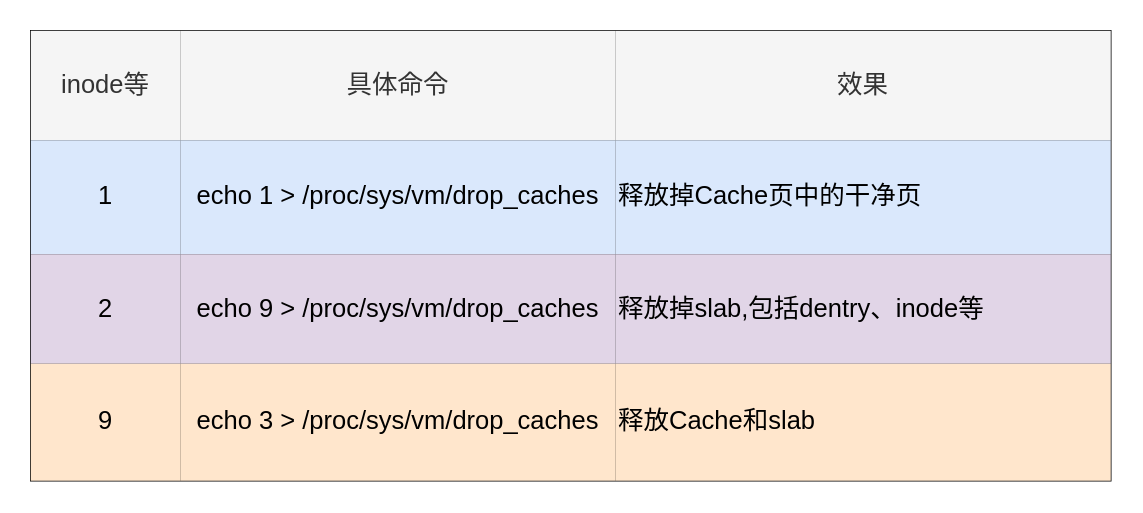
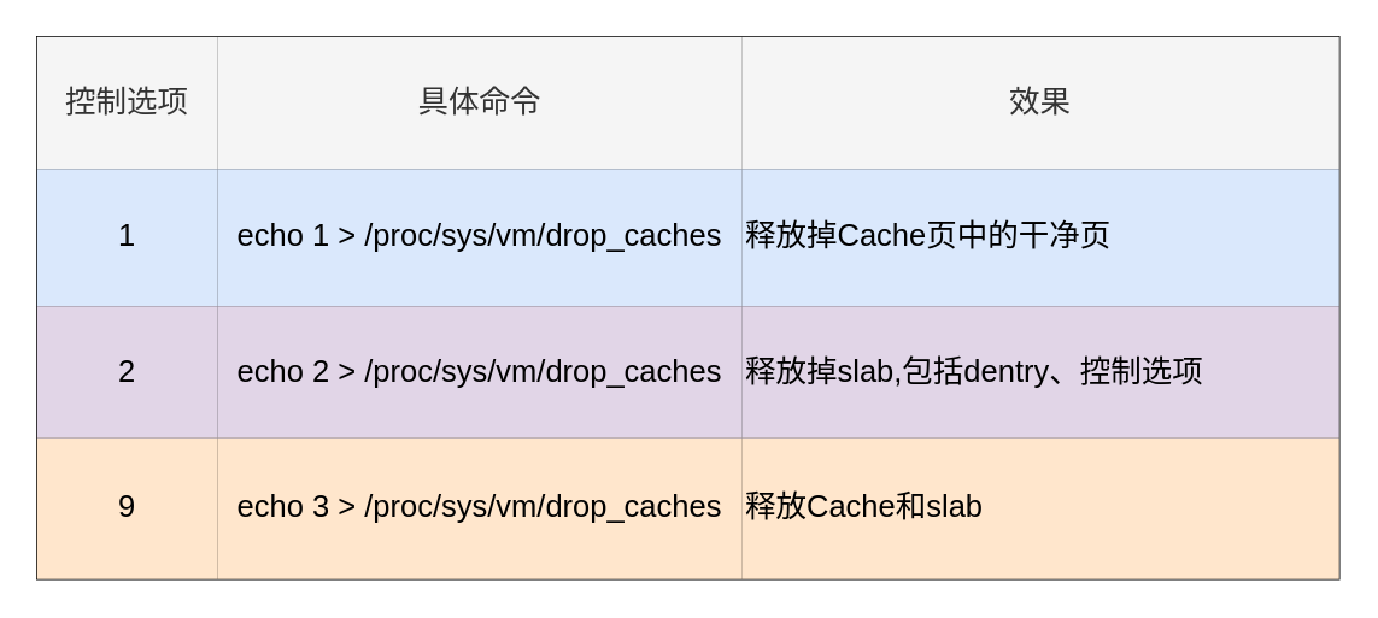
- <mxCell id="4" value="inode等" style="shape=partialRectangle;html=1;whiteSpace=wrap;connectable=0;strokeColor=#666666;overflow=hidden;fillColor=#f5f5f5;top=0;left=0;bottom=0;right=0;pointerEvents=1;fontSize=17;fontColor=#333333;" vertex="1" parent="3"><mxGeometry width="100" height="73" as="geometry"><mxRectangle width="100" height="73" as="alternateBounds" /></mxGeometry></mxCell>
+ <mxCell id="4" value="控制选项" style="shape=partialRectangle;html=1;whiteSpace=wrap;connectable=0;strokeColor=#666666;overflow=hidden;fillColor=#f5f5f5;top=0;left=0;bottom=0;right=0;pointerEvents=1;fontSize=17;fontColor=#333333;" vertex="1" parent="3"><mxGeometry width="100" height="73" as="geometry"><mxRectangle width="100" height="73" as="alternateBounds" /></mxGeometry></mxCell>
- <mxCell id="13" value="echo 9 &amp;gt; /proc/sys/vm/drop_caches" style="shape=partialRectangle;html=1;whiteSpace=wrap;connectable=0;strokeColor=#9673a6;overflow=hidden;fillColor=#e1d5e7;top=0;left=0;bottom=0;right=0;pointerEvents=1;fontSize=17;" vertex="1" parent="11"><mxGeometry x="100" width="290" height="73" as="geometry"><mxRectangle width="290" height="73" as="alternateBounds" /></mxGeometry></mxCell>
+ <mxCell id="13" value="echo 2 &amp;gt; /proc/sys/vm/drop_caches" style="shape=partialRectangle;html=1;whiteSpace=wrap;connectable=0;strokeColor=#9673a6;overflow=hidden;fillColor=#e1d5e7;top=0;left=0;bottom=0;right=0;pointerEvents=1;fontSize=17;" vertex="1" parent="11"><mxGeometry x="100" width="290" height="73" as="geometry"><mxRectangle width="290" height="73" as="alternateBounds" /></mxGeometry></mxCell>
- <mxCell id="14" value="释放掉slab,包括dentry、inode等" style="shape=partialRectangle;html=1;whiteSpace=wrap;connectable=0;strokeColor=#9673a6;overflow=hidden;fillColor=#e1d5e7;top=0;left=0;bottom=0;right=0;pointerEvents=1;fontSize=17;align=left;" vertex="1" parent="11"><mxGeometry x="390" width="330" height="73" as="geometry"><mxRectangle width="330" height="73" as="alternateBounds" /></mxGeometry></mxCell>
+ <mxCell id="14" value="释放掉slab,包括dentry、控制选项" style="shape=partialRectangle;html=1;whiteSpace=wrap;connectable=0;strokeColor=#9673a6;overflow=hidden;fillColor=#e1d5e7;top=0;left=0;bottom=0;right=0;pointerEvents=1;fontSize=17;align=left;" vertex="1" parent="11"><mxGeometry x="390" width="330" height="73" as="geometry"><mxRectangle width="330" height="73" as="alternateBounds" /></mxGeometry></mxCell>
